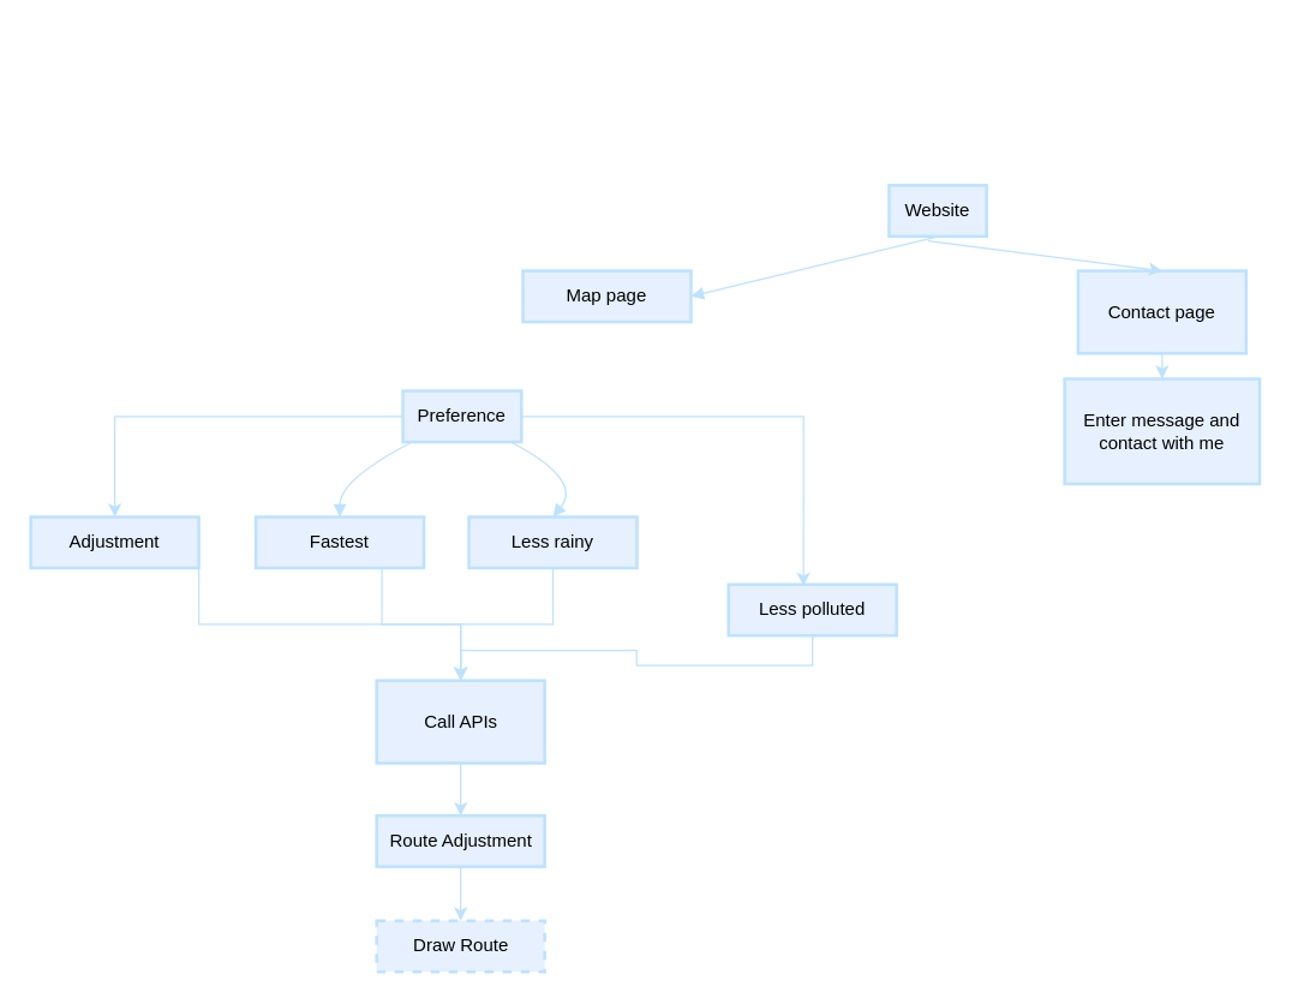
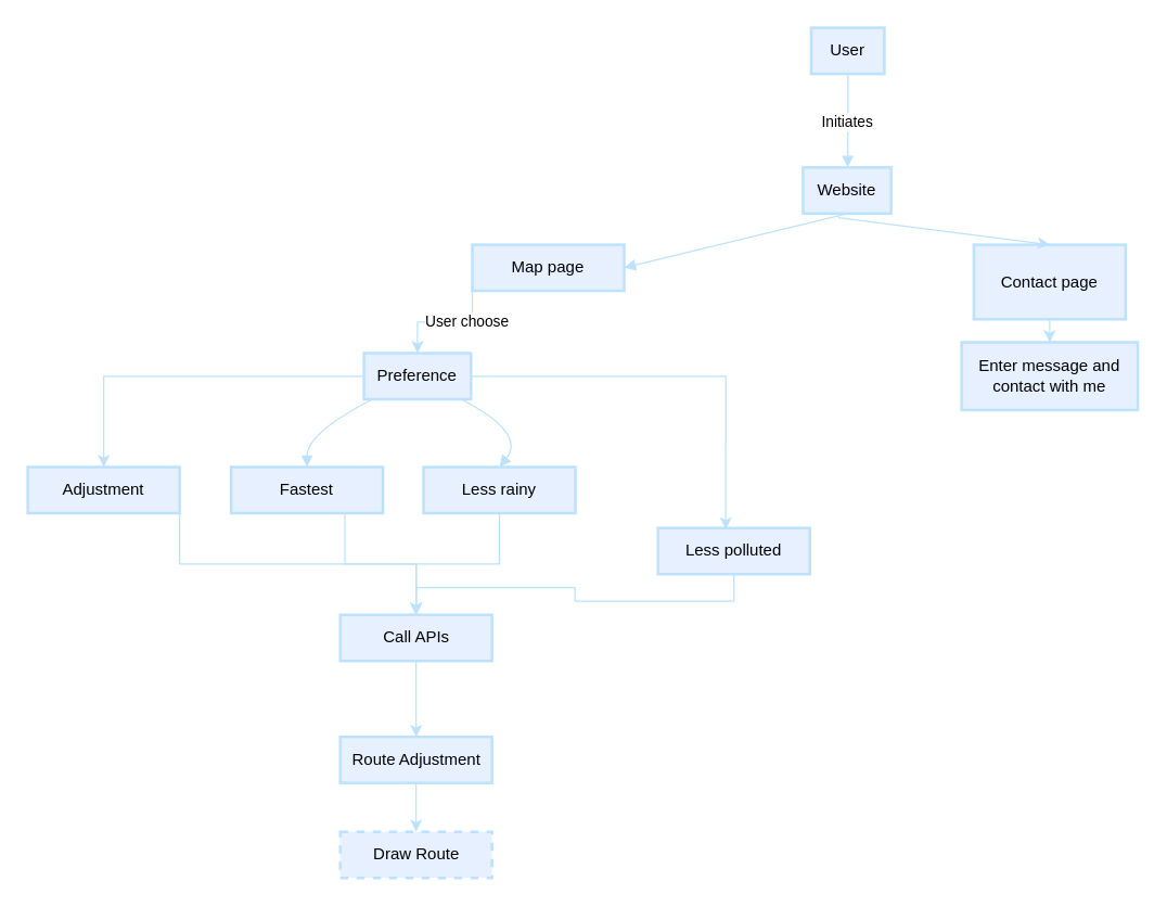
+ <mxCell id="2" value="User" style="whiteSpace=wrap;strokeWidth=2;fillColor=#E6F0FF;shadow=0;strokeColor=#BDE2FF;" parent="1" vertex="1"><mxGeometry x="598" y="20" width="54" height="34" as="geometry" /></mxCell>
+ <mxCell id="11" value="Initiates" style="curved=1;startArrow=none;endArrow=block;exitX=0.501;exitY=1;entryX=0.508;entryY=0;fillColor=#E6F0FF;shadow=0;strokeColor=#BDE2FF;" parent="1" source="2" target="3" edge="1"><mxGeometry relative="1" as="geometry"><Array as="points" /></mxGeometry></mxCell>
+ <mxCell id="24" style="edgeStyle=orthogonalEdgeStyle;rounded=0;orthogonalLoop=1;jettySize=auto;html=1;exitX=0;exitY=1;exitDx=0;exitDy=0;entryX=0.5;entryY=0;entryDx=0;entryDy=0;fillColor=#E6F0FF;shadow=0;strokeColor=#BDE2FF;" edge="1" parent="1" source="26" target="6"><mxGeometry relative="1" as="geometry" /></mxCell>
+ <mxCell id="25" value="User choose" style="edgeLabel;html=1;align=center;verticalAlign=middle;resizable=0;points=[];fillColor=#E6F0FF;shadow=0;strokeColor=#BDE2FF;" vertex="1" connectable="0" parent="24"><mxGeometry x="-0.346" y="-1" relative="1" as="geometry"><mxPoint as="offset" /></mxGeometry></mxCell>
- <mxCell id="30" value="Enter message and contact with me" style="whiteSpace=wrap;strokeWidth=2;fillColor=#E6F0FF;shadow=0;strokeColor=#BDE2FF;" vertex="1" parent="1"><mxGeometry x="709" y="252" width="130" height="70" as="geometry" /></mxCell>
+ <mxCell id="30" value="Enter message and contact with me" style="whiteSpace=wrap;strokeWidth=2;fillColor=#E6F0FF;shadow=0;strokeColor=#BDE2FF;" vertex="1" parent="1"><mxGeometry x="709" y="252" width="130" height="50" as="geometry" /></mxCell>
- <mxCell id="20" value="Call APIs" style="whiteSpace=wrap;strokeWidth=2;fillColor=#E6F0FF;shadow=0;strokeColor=#BDE2FF;" vertex="1" parent="1"><mxGeometry x="250.5" y="453" width="112" height="55" as="geometry" /></mxCell>
+ <mxCell id="20" value="Call APIs" style="whiteSpace=wrap;strokeWidth=2;fillColor=#E6F0FF;shadow=0;strokeColor=#BDE2FF;" vertex="1" parent="1"><mxGeometry x="250.5" y="453" width="112" height="34" as="geometry" /></mxCell>
